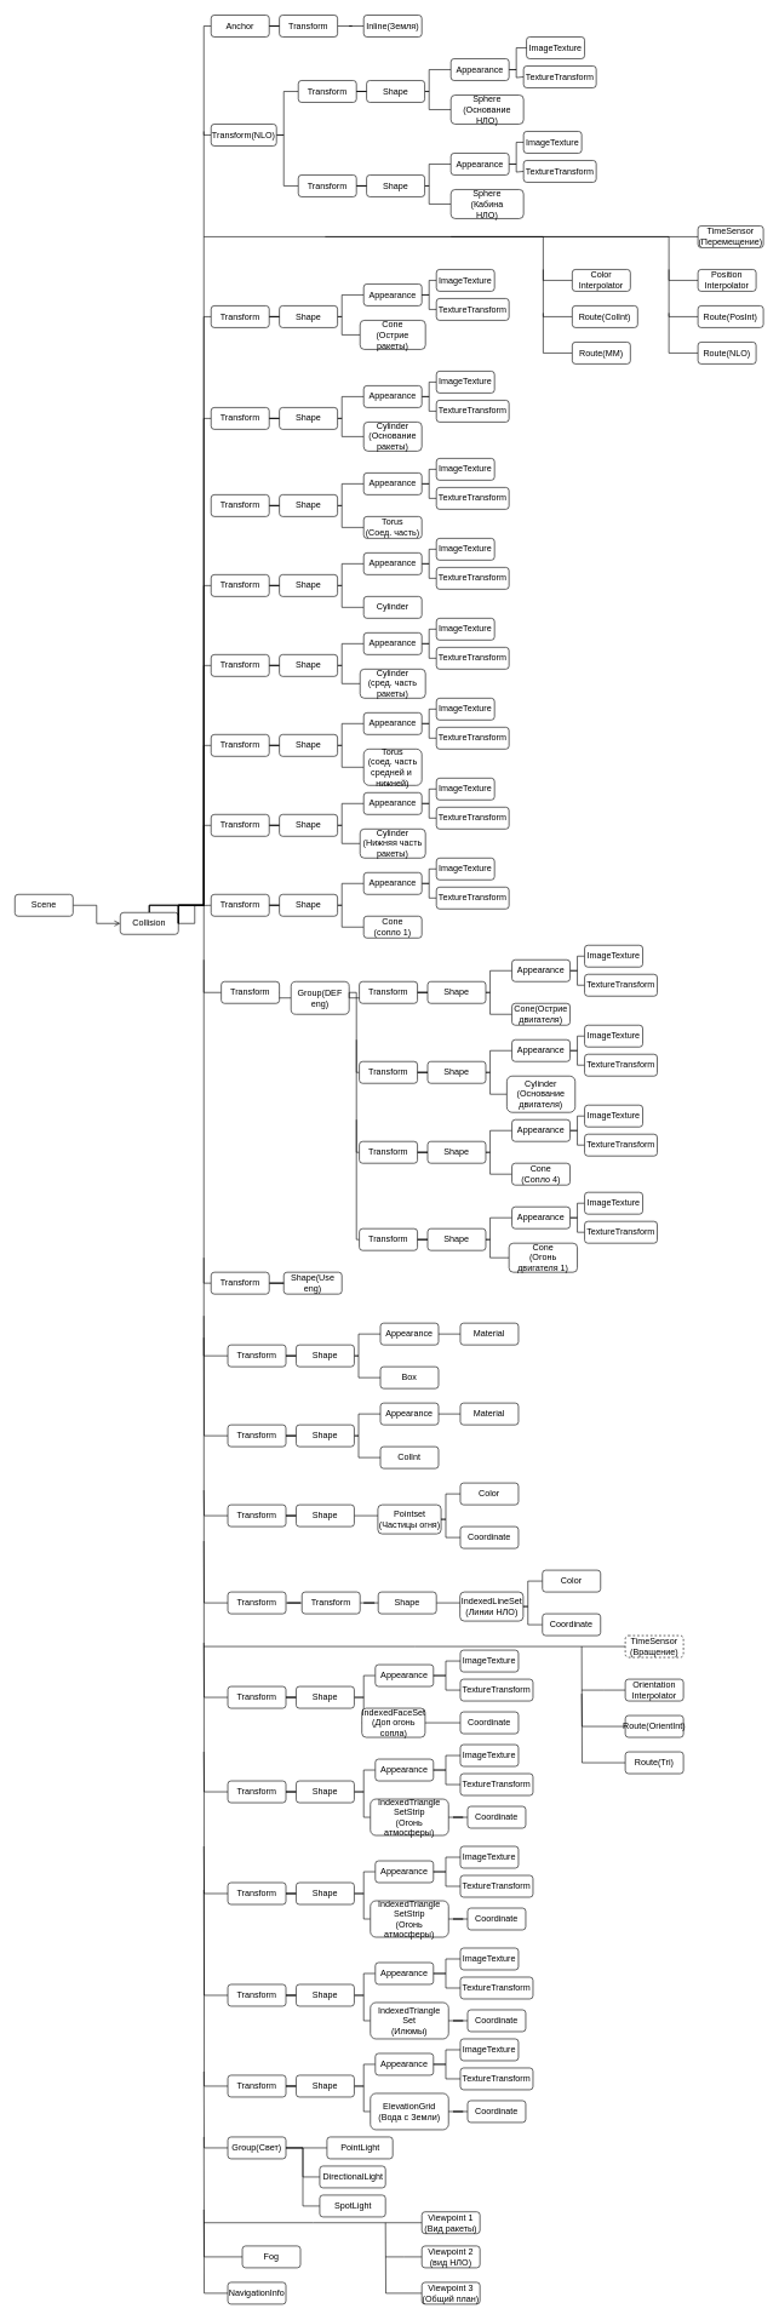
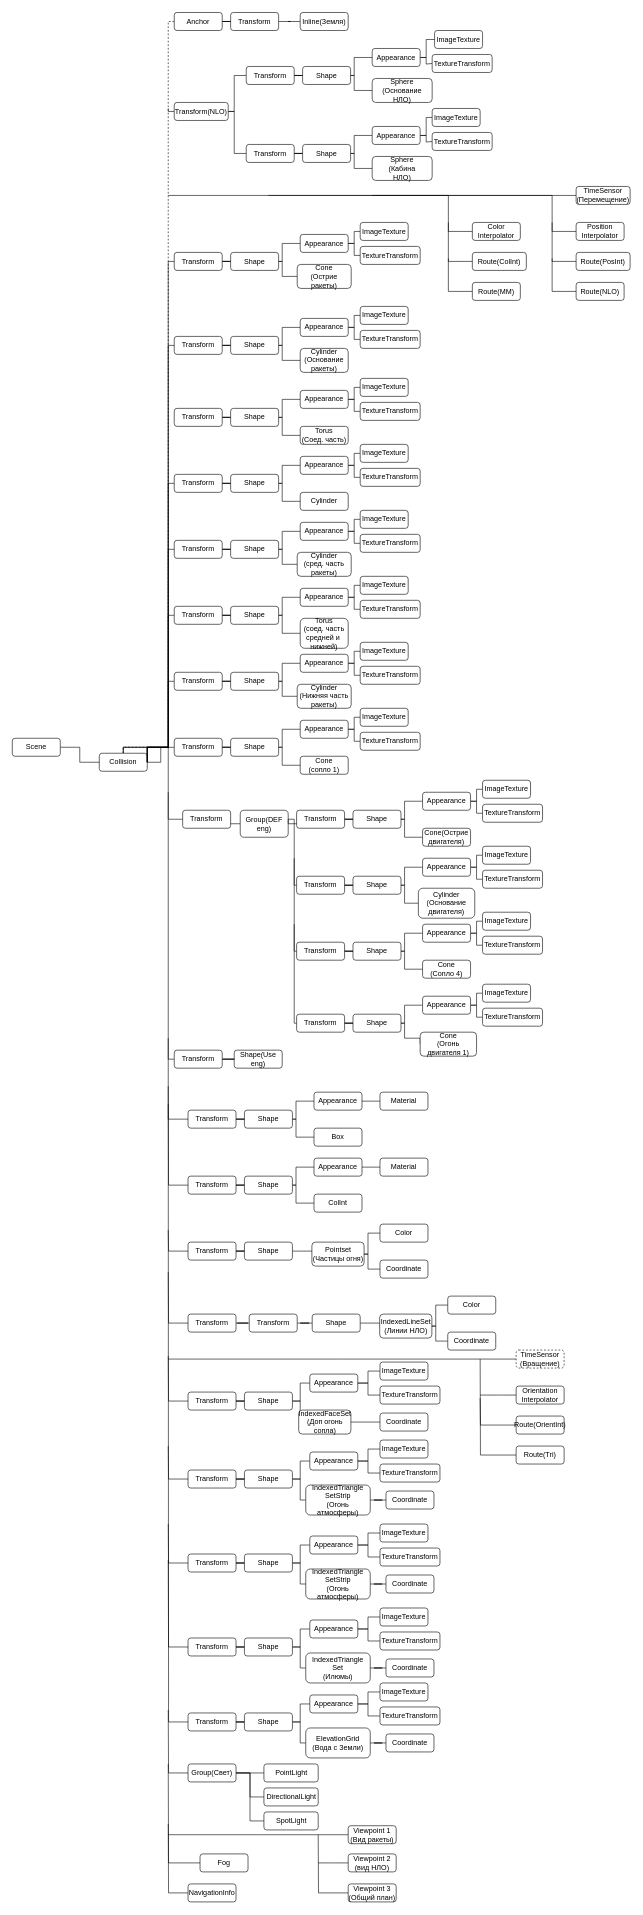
- <mxCell id="2" style="edgeStyle=orthogonalEdgeStyle;rounded=0;orthogonalLoop=1;jettySize=auto;html=1;entryX=0;entryY=0.5;entryDx=0;entryDy=0;endArrow=none;endFill=0;" parent="1" source="5" target="7" edge="1"><mxGeometry relative="1" as="geometry"><Array as="points"><mxPoint x="280" y="1245" /><mxPoint x="280" y="35" /></Array></mxGeometry></mxCell>
+ <mxCell id="2" style="edgeStyle=orthogonalEdgeStyle;rounded=0;orthogonalLoop=1;jettySize=auto;html=1;entryX=0;entryY=0.5;entryDx=0;entryDy=0;endArrow=none;endFill=0;dashed=1;" parent="1" source="5" target="7" edge="1"><mxGeometry relative="1" as="geometry"><Array as="points"><mxPoint x="280" y="1245" /><mxPoint x="280" y="35" /></Array></mxGeometry></mxCell>
- <mxCell id="174" style="edgeStyle=orthogonalEdgeStyle;rounded=0;orthogonalLoop=1;jettySize=auto;html=1;entryX=0;entryY=0.5;entryDx=0;entryDy=0;endArrow=open;endFill=0;" parent="1" source="175" target="5" edge="1"><mxGeometry relative="1" as="geometry" /></mxCell>
+ <mxCell id="174" style="edgeStyle=orthogonalEdgeStyle;rounded=0;orthogonalLoop=1;jettySize=auto;html=1;entryX=0;entryY=0.5;entryDx=0;entryDy=0;endArrow=none;endFill=0;" parent="1" source="175" target="5" edge="1"><mxGeometry relative="1" as="geometry" /></mxCell>
- <mxCell id="150" value="Cone&lt;br&gt;(Огонь двигателя 1)" style="rounded=1;whiteSpace=wrap;html=1;" parent="1" vertex="1"><mxGeometry x="700" y="1710" width="94" height="40" as="geometry" /></mxCell>
+ <mxCell id="150" value="Cone&lt;br&gt;(Огонь двигателя 1)" style="rounded=1;whiteSpace=wrap;html=1;" parent="1" vertex="1"><mxGeometry x="700" y="1720" width="94" height="40" as="geometry" /></mxCell>
- <mxCell id="301" value="PointLight" style="rounded=1;whiteSpace=wrap;html=1;" parent="1" vertex="1"><mxGeometry x="449.5" y="2940" width="90.5" height="30" as="geometry" /></mxCell>
+ <mxCell id="301" value="PointLight" style="rounded=1;whiteSpace=wrap;html=1;" parent="1" vertex="1"><mxGeometry x="439.5" y="2940" width="90.5" height="30" as="geometry" /></mxCell>
